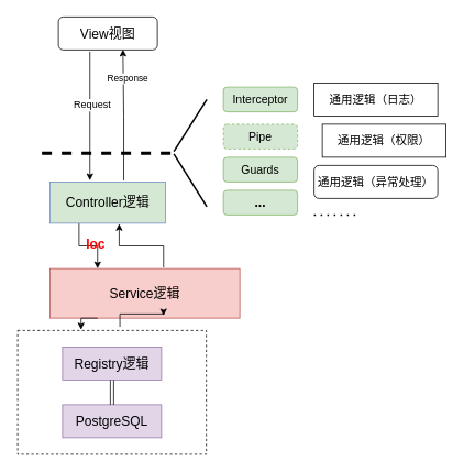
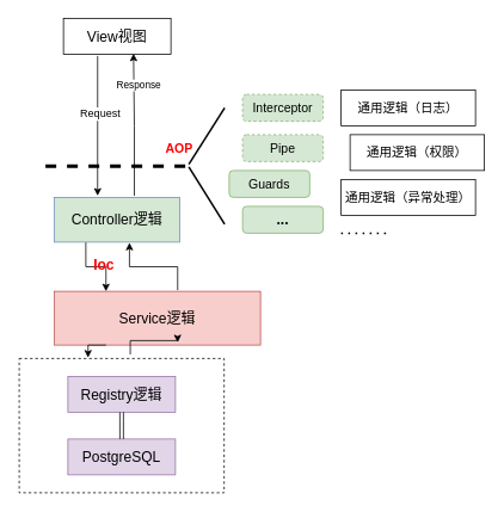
- <mxCell id="10" value="View视图" style="whiteSpace=wrap;html=1;fontSize=16;rounded=1;" vertex="1" parent="1"><mxGeometry x="70.01" y="20" width="120" height="40" as="geometry" /></mxCell>
+ <mxCell id="10" value="View视图" style="rounded=0;whiteSpace=wrap;html=1;fontSize=16;" vertex="1" parent="1"><mxGeometry x="70.01" y="20" width="120" height="40" as="geometry" /></mxCell>
- <mxCell id="19" value="Interceptor" style="rounded=1;whiteSpace=wrap;html=1;fillColor=#d5e8d4;strokeColor=#82b366;fontSize=14;" vertex="1" parent="1"><mxGeometry x="270" y="105" width="90" height="30" as="geometry" /></mxCell>
+ <mxCell id="19" value="Interceptor" style="rounded=1;whiteSpace=wrap;html=1;fillColor=#d5e8d4;strokeColor=#82b366;fontSize=14;dashed=1;" vertex="1" parent="1"><mxGeometry x="270" y="105" width="90" height="30" as="geometry" /></mxCell>
+ <mxCell id="15" value="AOP" style="text;html=1;align=center;verticalAlign=middle;resizable=0;points=[];autosize=1;strokeColor=none;fillColor=none;fontColor=#FF0000;fontFamily=Helvetica;fontStyle=1;fontSize=14;" vertex="1" parent="1"><mxGeometry x="174" y="150" width="50" height="30" as="geometry" /></mxCell>
- <mxCell id="21" value="Guards" style="rounded=1;whiteSpace=wrap;html=1;fillColor=#d5e8d4;strokeColor=#82b366;fontSize=14;" vertex="1" parent="1"><mxGeometry x="270" y="190" width="90" height="30" as="geometry" /></mxCell>
+ <mxCell id="21" value="Guards" style="rounded=1;whiteSpace=wrap;html=1;fillColor=#d5e8d4;strokeColor=#82b366;fontSize=14;" vertex="1" parent="1"><mxGeometry x="255" y="190" width="90" height="30" as="geometry" /></mxCell>
- <mxCell id="18" value="通用逻辑（异常处理）" style="whiteSpace=wrap;html=1;fontSize=14;rounded=1;" vertex="1" parent="1"><mxGeometry x="380" y="200" width="150" height="40" as="geometry" /></mxCell>
+ <mxCell id="18" value="通用逻辑（异常处理）" style="rounded=0;whiteSpace=wrap;html=1;fontSize=14;" vertex="1" parent="1"><mxGeometry x="380" y="200" width="150" height="40" as="geometry" /></mxCell>
